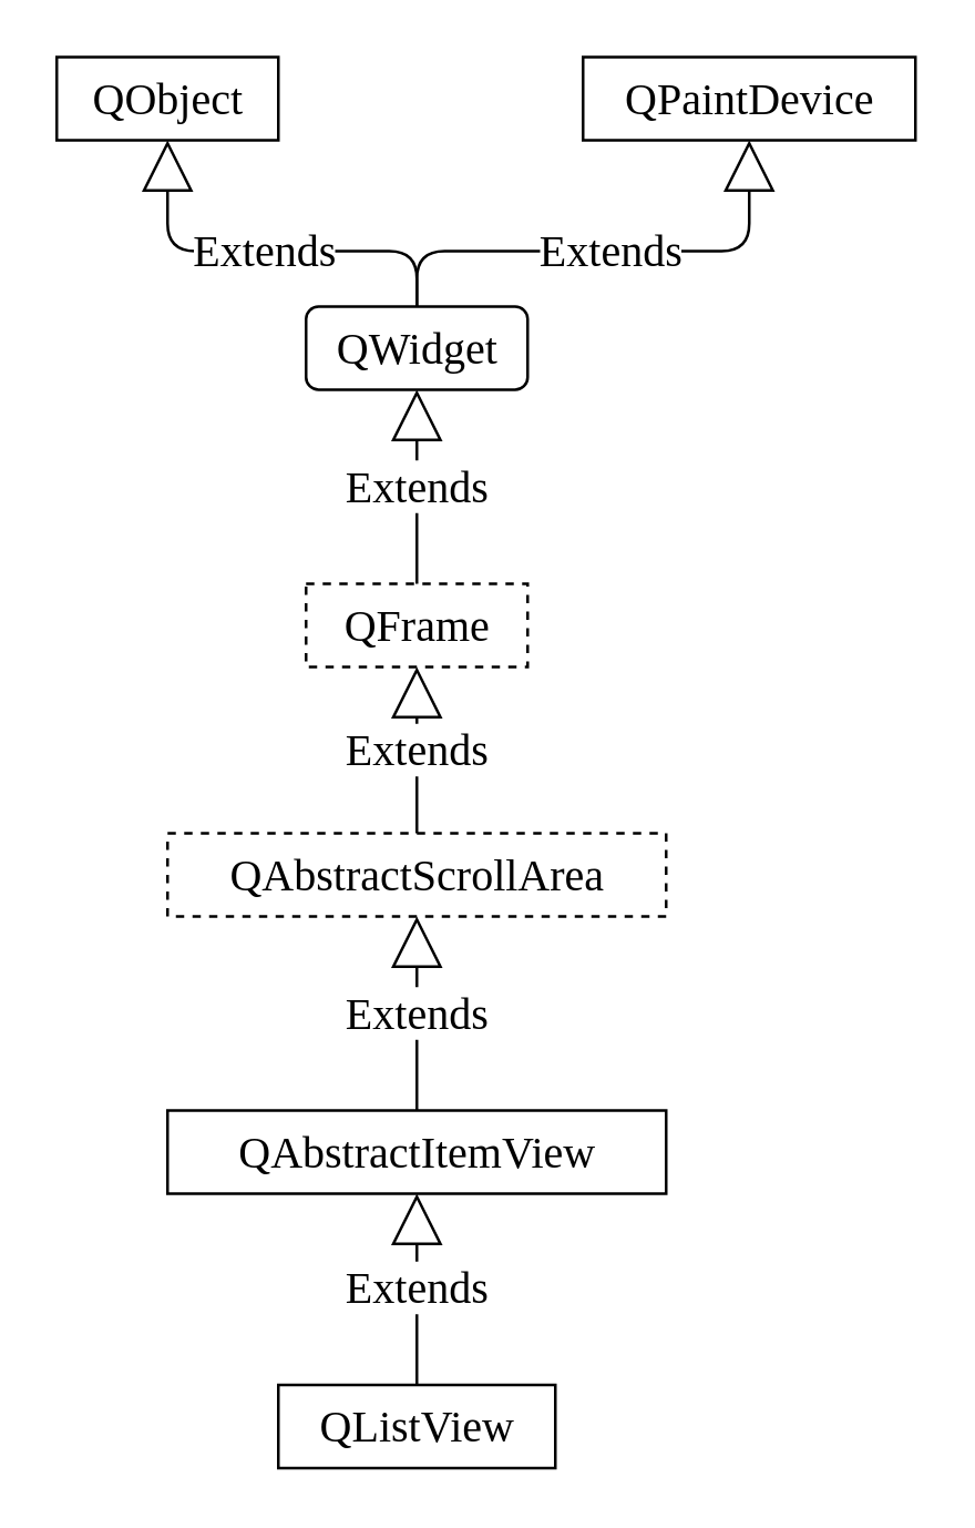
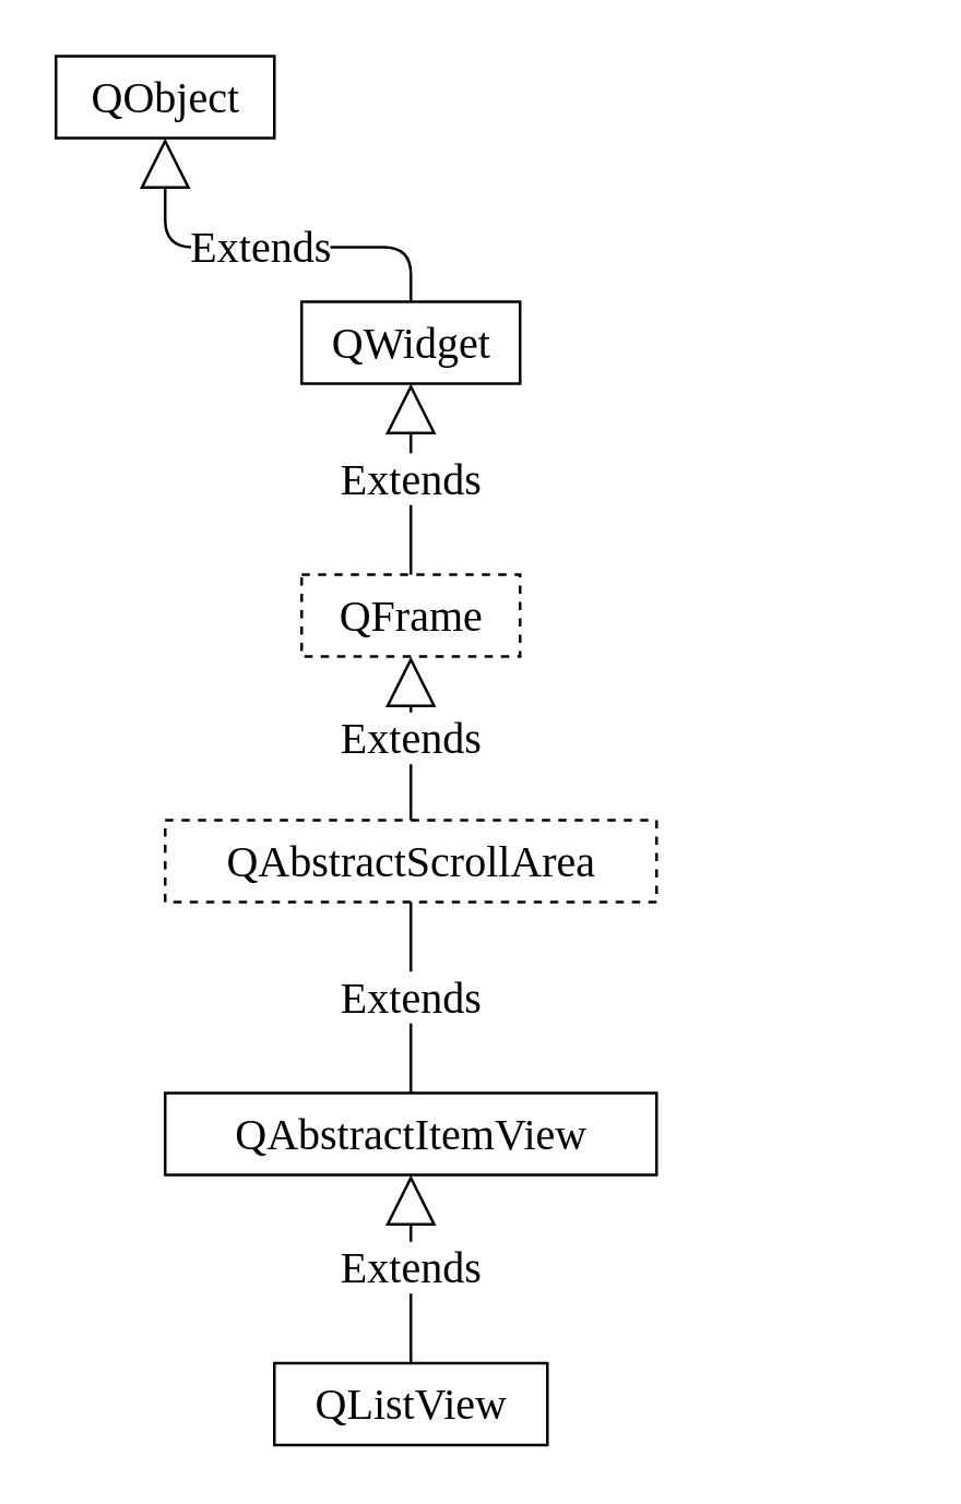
- <mxCell id="12" value="QPaintDevice" style="html=1;fontFamily=Verdana;align=center;verticalAlign=middle;fontSize=16;" vertex="1" parent="1"><mxGeometry x="210" y="20" width="120" height="30" as="geometry" /></mxCell>
- <mxCell id="14" value="Extends" style="endArrow=block;endSize=16;endFill=0;html=1;fontFamily=Verdana;fontSize=16;entryX=0.5;entryY=1;entryDx=0;entryDy=0;exitX=0.5;exitY=0;exitDx=0;exitDy=0;" edge="1" parent="1" source="9" target="12"><mxGeometry width="160" relative="1" as="geometry"><mxPoint x="220" y="80" as="sourcePoint" /><mxPoint x="130" y="20" as="targetPoint" /><Array as="points"><mxPoint x="150" y="90" /><mxPoint x="270" y="90" /></Array></mxGeometry></mxCell>
- <mxCell id="9" value="QWidget" style="html=1;fontFamily=Verdana;align=center;verticalAlign=middle;fontSize=16;rounded=1;" vertex="1" parent="1"><mxGeometry x="110" y="110" width="80" height="30" as="geometry" /></mxCell>
+ <mxCell id="9" value="QWidget" style="html=1;fontFamily=Verdana;align=center;verticalAlign=middle;fontSize=16;" vertex="1" parent="1"><mxGeometry x="110" y="110" width="80" height="30" as="geometry" /></mxCell>
- <mxCell id="6" value="Extends" style="endArrow=block;endSize=16;endFill=0;html=1;fontFamily=Verdana;fontSize=16;exitX=0.5;exitY=0;exitDx=0;exitDy=0;entryX=0.5;entryY=1;entryDx=0;entryDy=0;" edge="1" parent="1" source="2" target="5"><mxGeometry width="160" relative="1" as="geometry"><mxPoint x="260" y="420" as="sourcePoint" /><mxPoint x="420" y="420" as="targetPoint" /></mxGeometry></mxCell>
+ <mxCell id="6" value="Extends" style="endArrow=none;endSize=16;endFill=0;html=1;fontFamily=Verdana;fontSize=16;exitX=0.5;exitY=0;exitDx=0;exitDy=0;entryX=0.5;entryY=1;entryDx=0;entryDy=0;" edge="1" parent="1" source="2" target="5"><mxGeometry width="160" relative="1" as="geometry"><mxPoint x="260" y="420" as="sourcePoint" /><mxPoint x="420" y="420" as="targetPoint" /></mxGeometry></mxCell>
